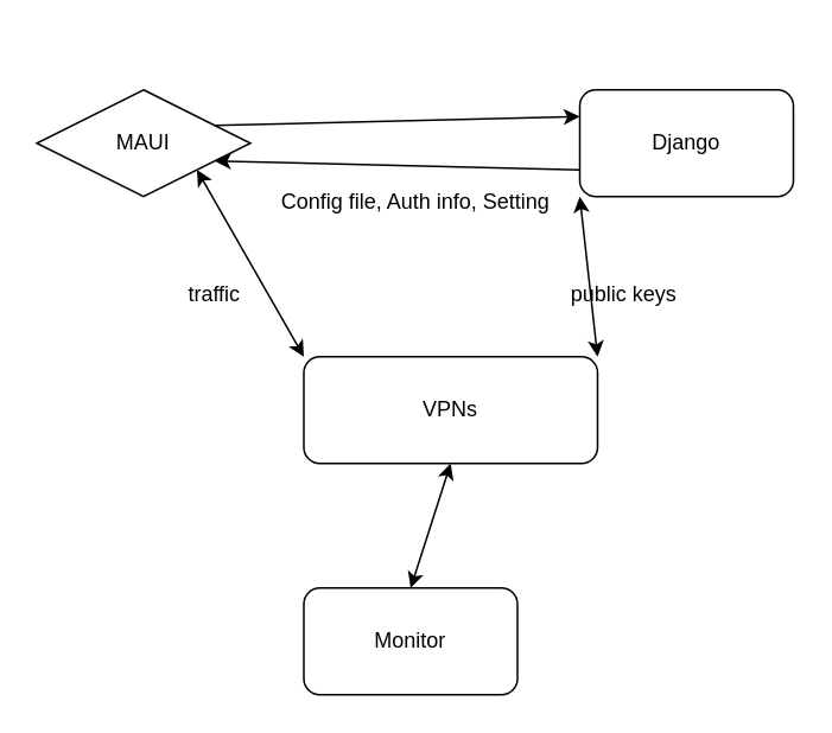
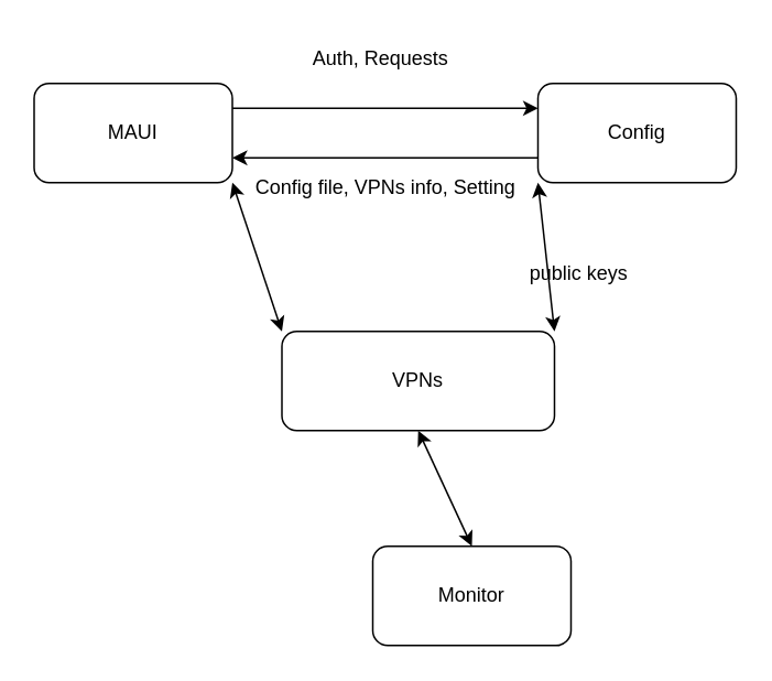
+ <mxCell id="12" value="Auth, Requests" style="text;html=1;strokeColor=none;fillColor=none;align=center;verticalAlign=middle;whiteSpace=wrap;rounded=0;" vertex="1" parent="1"><mxGeometry x="145" y="20" width="170" height="30" as="geometry" /></mxCell>
- <mxCell id="2" value="MAUI" style="rhombus;whiteSpace=wrap;html=1;" vertex="1" parent="1"><mxGeometry x="20" y="50" width="120" height="60" as="geometry" /></mxCell>
+ <mxCell id="2" value="MAUI" style="rounded=1;whiteSpace=wrap;html=1;" vertex="1" parent="1"><mxGeometry x="20" y="50" width="120" height="60" as="geometry" /></mxCell>
- <mxCell id="3" value="Django" style="rounded=1;whiteSpace=wrap;html=1;" vertex="1" parent="1"><mxGeometry x="325" y="50" width="120" height="60" as="geometry" /></mxCell>
+ <mxCell id="3" value="Config" style="rounded=1;whiteSpace=wrap;html=1;" vertex="1" parent="1"><mxGeometry x="325" y="50" width="120" height="60" as="geometry" /></mxCell>
- <mxCell id="14" value="Config file, Auth info, Setting" style="text;html=1;strokeColor=none;fillColor=none;align=center;verticalAlign=middle;whiteSpace=wrap;rounded=0;" vertex="1" parent="1"><mxGeometry x="143" y="98" width="180" height="30" as="geometry" /></mxCell>
+ <mxCell id="14" value="Config file, VPNs info, Setting" style="text;html=1;strokeColor=none;fillColor=none;align=center;verticalAlign=middle;whiteSpace=wrap;rounded=0;" vertex="1" parent="1"><mxGeometry x="143" y="98" width="180" height="30" as="geometry" /></mxCell>
- <mxCell id="7" value="traffic " style="text;html=1;strokeColor=none;fillColor=none;align=center;verticalAlign=middle;whiteSpace=wrap;rounded=0;" vertex="1" parent="1"><mxGeometry x="90" y="150" width="60" height="30" as="geometry" /></mxCell>
- <mxCell id="5" value="Monitor" style="rounded=1;whiteSpace=wrap;html=1;" vertex="1" parent="1"><mxGeometry x="170" y="330" width="120" height="60" as="geometry" /></mxCell>
+ <mxCell id="5" value="Monitor" style="rounded=1;whiteSpace=wrap;html=1;" vertex="1" parent="1"><mxGeometry x="225" y="330" width="120" height="60" as="geometry" /></mxCell>
